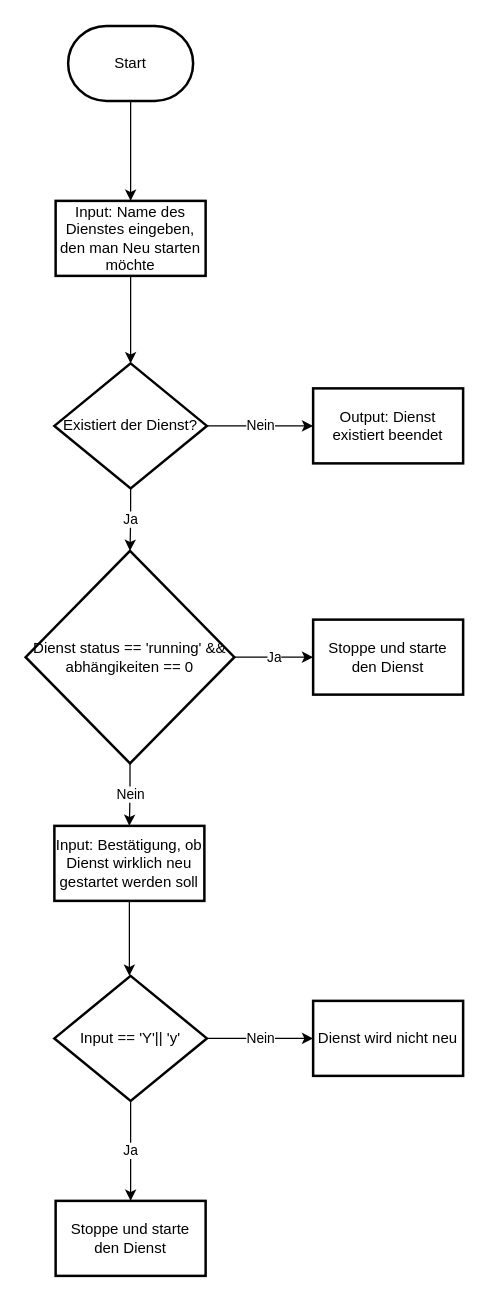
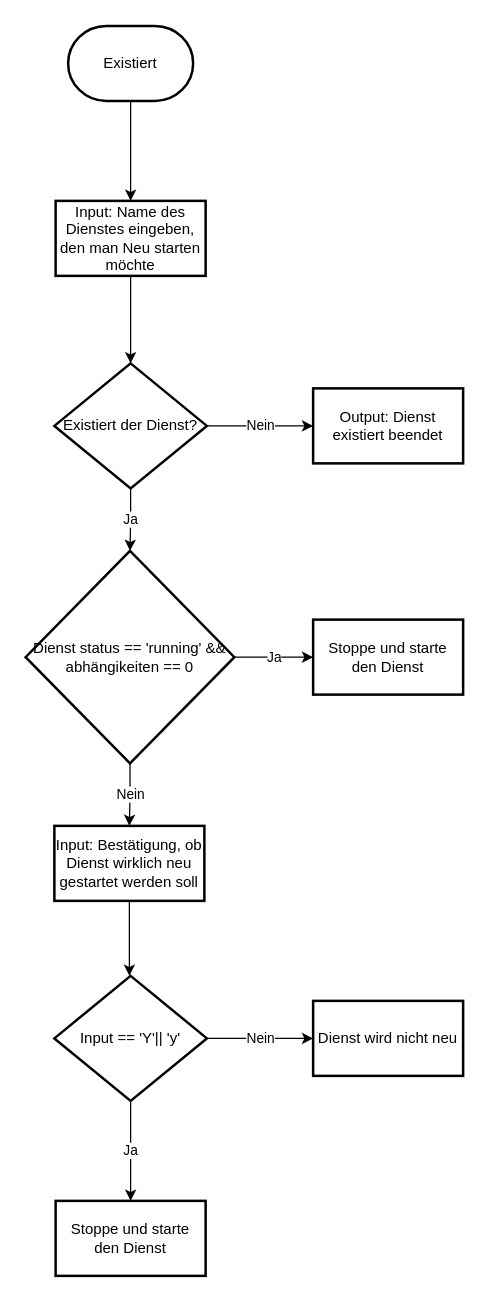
- <mxCell id="3" value="Start" style="strokeWidth=2;html=1;shape=mxgraph.flowchart.terminator;whiteSpace=wrap;" vertex="1" parent="1"><mxGeometry x="54" y="20" width="100" height="60" as="geometry" /></mxCell>
+ <mxCell id="3" value="Existiert" style="strokeWidth=2;html=1;shape=mxgraph.flowchart.terminator;whiteSpace=wrap;" vertex="1" parent="1"><mxGeometry x="54" y="20" width="100" height="60" as="geometry" /></mxCell>
